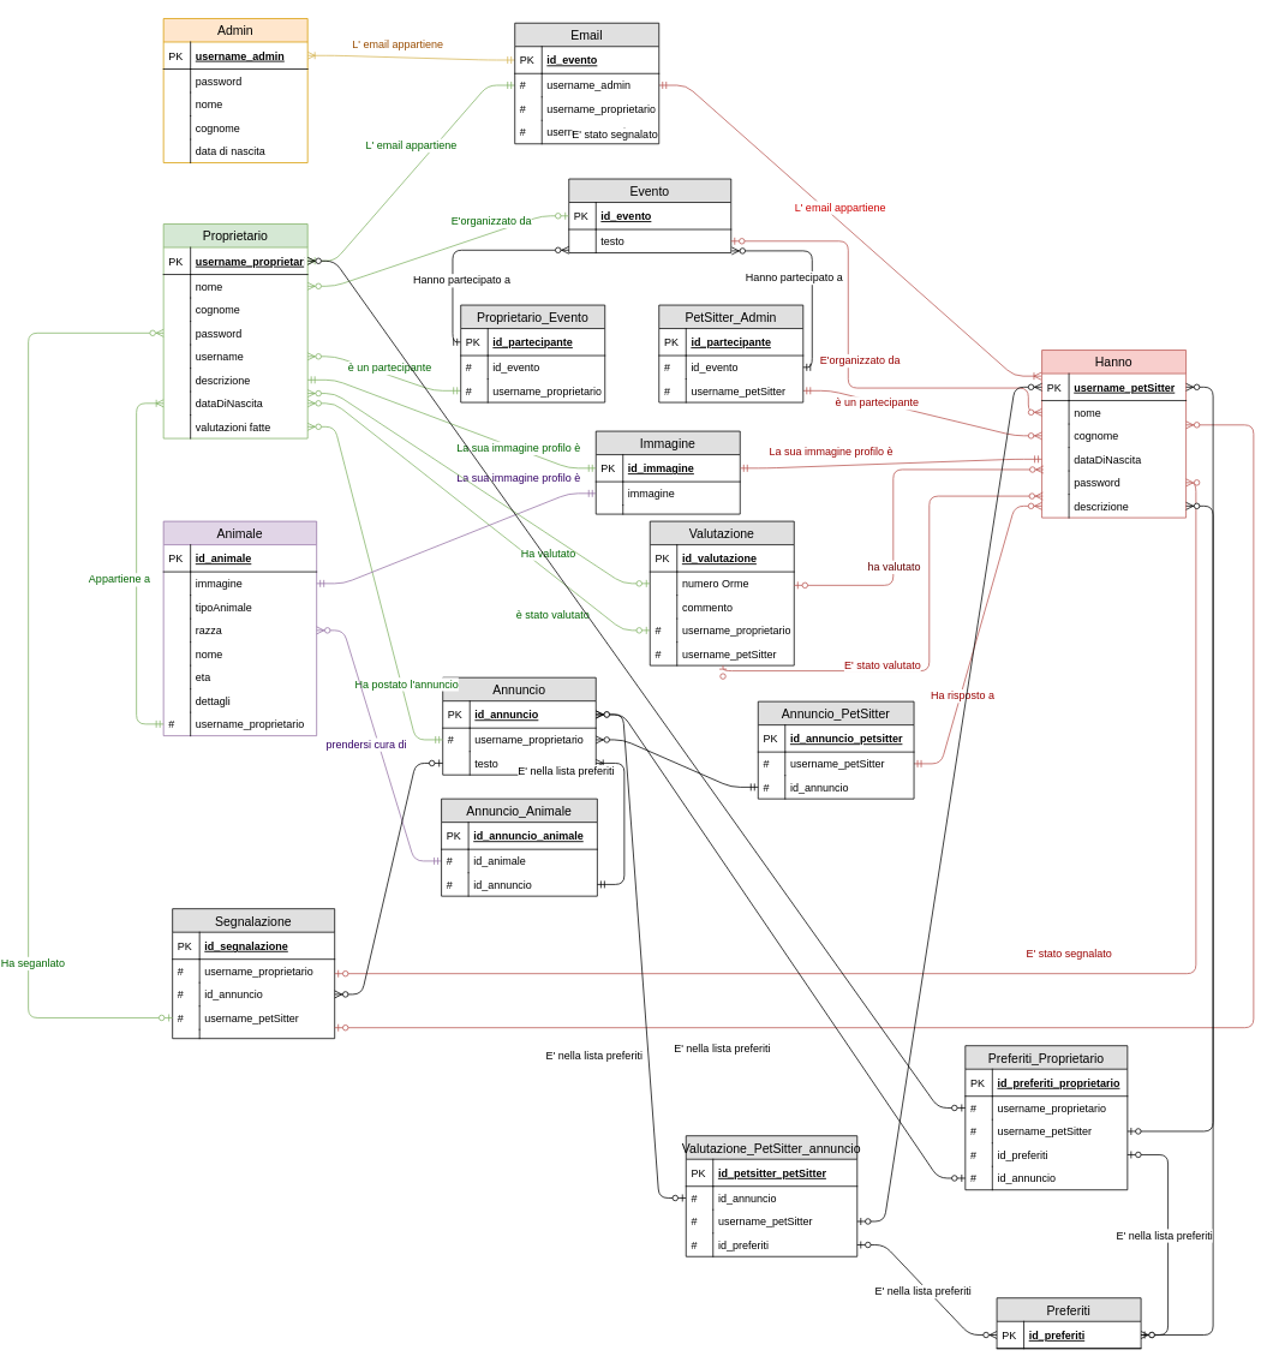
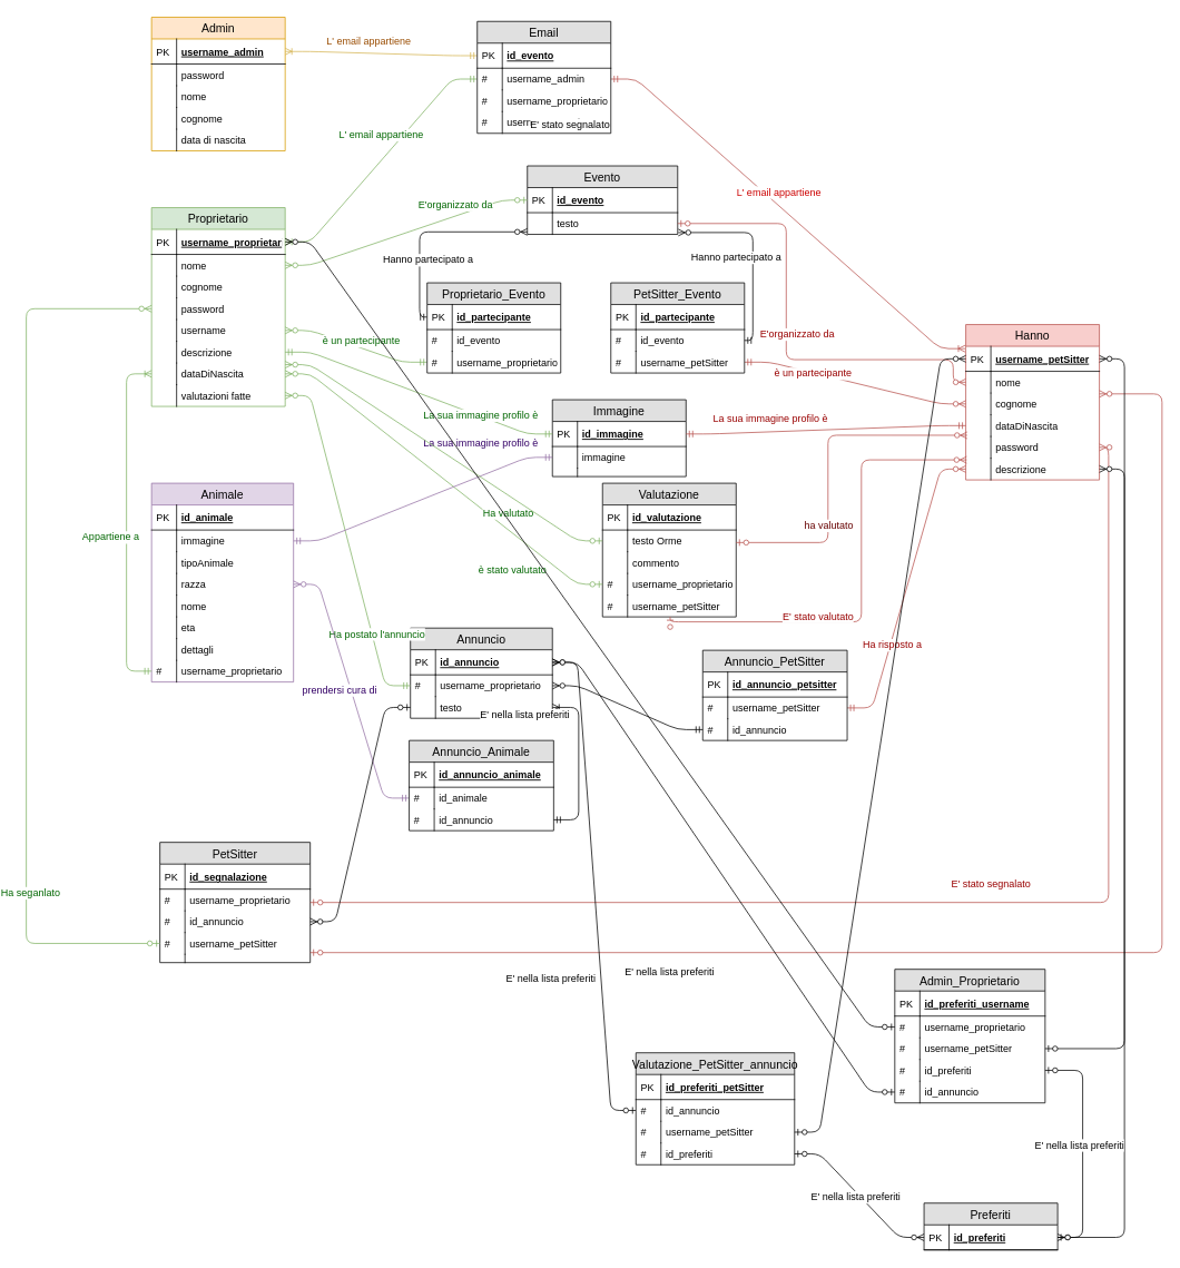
- <mxCell id="175" value="PetSitter_Admin" style="swimlane;fontStyle=0;childLayout=stackLayout;horizontal=1;startSize=26;fillColor=#e0e0e0;horizontalStack=0;resizeParent=1;resizeParentMax=0;resizeLast=0;collapsible=1;marginBottom=0;swimlaneFillColor=#ffffff;align=center;fontSize=14;" parent="1" vertex="1"><mxGeometry x="720" y="338" width="160" height="108" as="geometry" /></mxCell>
+ <mxCell id="175" value="PetSitter_Evento" style="swimlane;fontStyle=0;childLayout=stackLayout;horizontal=1;startSize=26;fillColor=#e0e0e0;horizontalStack=0;resizeParent=1;resizeParentMax=0;resizeLast=0;collapsible=1;marginBottom=0;swimlaneFillColor=#ffffff;align=center;fontSize=14;" parent="1" vertex="1"><mxGeometry x="720" y="338" width="160" height="108" as="geometry" /></mxCell>
- <mxCell id="80" value="numero Orme" style="shape=partialRectangle;top=0;left=0;right=0;bottom=0;align=left;verticalAlign=top;fillColor=none;spacingLeft=34;spacingRight=4;overflow=hidden;rotatable=0;points=[[0,0.5],[1,0.5]];portConstraint=eastwest;dropTarget=0;fontSize=12;" parent="77" vertex="1"><mxGeometry y="56" width="160" height="26" as="geometry" /></mxCell>
+ <mxCell id="80" value="testo Orme" style="shape=partialRectangle;top=0;left=0;right=0;bottom=0;align=left;verticalAlign=top;fillColor=none;spacingLeft=34;spacingRight=4;overflow=hidden;rotatable=0;points=[[0,0.5],[1,0.5]];portConstraint=eastwest;dropTarget=0;fontSize=12;" parent="77" vertex="1"><mxGeometry y="56" width="160" height="26" as="geometry" /></mxCell>
- <mxCell id="43" value="Segnalazione" style="swimlane;fontStyle=0;childLayout=stackLayout;horizontal=1;startSize=26;fillColor=#e0e0e0;horizontalStack=0;resizeParent=1;resizeParentMax=0;resizeLast=0;collapsible=1;marginBottom=0;swimlaneFillColor=#ffffff;align=center;fontSize=14;" parent="1" vertex="1"><mxGeometry x="180" y="1008" width="180" height="144" as="geometry" /></mxCell>
+ <mxCell id="43" value="PetSitter" style="swimlane;fontStyle=0;childLayout=stackLayout;horizontal=1;startSize=26;fillColor=#e0e0e0;horizontalStack=0;resizeParent=1;resizeParentMax=0;resizeLast=0;collapsible=1;marginBottom=0;swimlaneFillColor=#ffffff;align=center;fontSize=14;" parent="1" vertex="1"><mxGeometry x="180" y="1008" width="180" height="144" as="geometry" /></mxCell>
- <mxCell id="194" value="Preferiti_Proprietario" style="swimlane;fontStyle=0;childLayout=stackLayout;horizontal=1;startSize=26;fillColor=#e0e0e0;horizontalStack=0;resizeParent=1;resizeParentMax=0;resizeLast=0;collapsible=1;marginBottom=0;swimlaneFillColor=#ffffff;align=center;fontSize=14;" vertex="1" parent="1"><mxGeometry x="1060" y="1160" width="180" height="160" as="geometry" /></mxCell>
+ <mxCell id="194" value="Admin_Proprietario" style="swimlane;fontStyle=0;childLayout=stackLayout;horizontal=1;startSize=26;fillColor=#e0e0e0;horizontalStack=0;resizeParent=1;resizeParentMax=0;resizeLast=0;collapsible=1;marginBottom=0;swimlaneFillColor=#ffffff;align=center;fontSize=14;" vertex="1" parent="1"><mxGeometry x="1060" y="1160" width="180" height="160" as="geometry" /></mxCell>
- <mxCell id="195" value="id_preferiti_proprietario" style="shape=partialRectangle;top=0;left=0;right=0;bottom=1;align=left;verticalAlign=middle;fillColor=none;spacingLeft=34;spacingRight=4;overflow=hidden;rotatable=0;points=[[0,0.5],[1,0.5]];portConstraint=eastwest;dropTarget=0;fontStyle=5;fontSize=12;" vertex="1" parent="194"><mxGeometry y="26" width="180" height="30" as="geometry" /></mxCell>
+ <mxCell id="195" value="id_preferiti_username" style="shape=partialRectangle;top=0;left=0;right=0;bottom=1;align=left;verticalAlign=middle;fillColor=none;spacingLeft=34;spacingRight=4;overflow=hidden;rotatable=0;points=[[0,0.5],[1,0.5]];portConstraint=eastwest;dropTarget=0;fontStyle=5;fontSize=12;" vertex="1" parent="194"><mxGeometry y="26" width="180" height="30" as="geometry" /></mxCell>
- <mxCell id="206" value="id_petsitter_petSitter" style="shape=partialRectangle;top=0;left=0;right=0;bottom=1;align=left;verticalAlign=middle;fillColor=none;spacingLeft=34;spacingRight=4;overflow=hidden;rotatable=0;points=[[0,0.5],[1,0.5]];portConstraint=eastwest;dropTarget=0;fontStyle=5;fontSize=12;" vertex="1" parent="205"><mxGeometry y="26" width="190" height="30" as="geometry" /></mxCell>
+ <mxCell id="206" value="id_preferiti_petSitter" style="shape=partialRectangle;top=0;left=0;right=0;bottom=1;align=left;verticalAlign=middle;fillColor=none;spacingLeft=34;spacingRight=4;overflow=hidden;rotatable=0;points=[[0,0.5],[1,0.5]];portConstraint=eastwest;dropTarget=0;fontStyle=5;fontSize=12;" vertex="1" parent="205"><mxGeometry y="26" width="190" height="30" as="geometry" /></mxCell>
